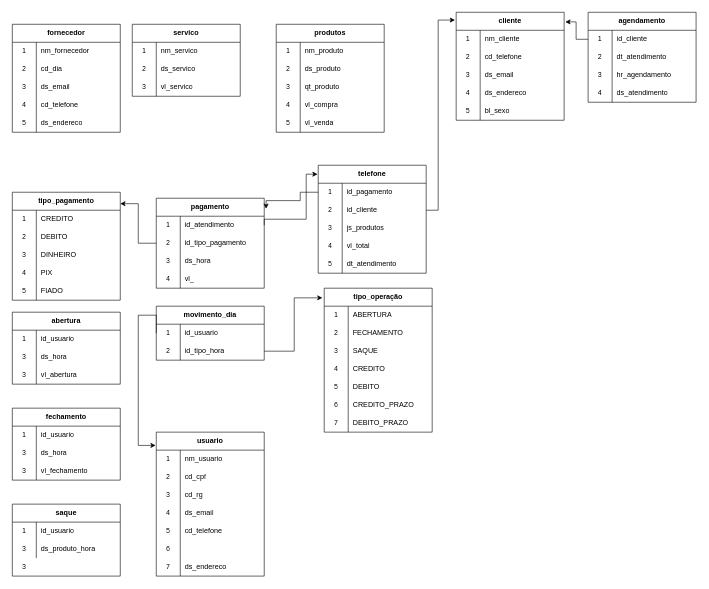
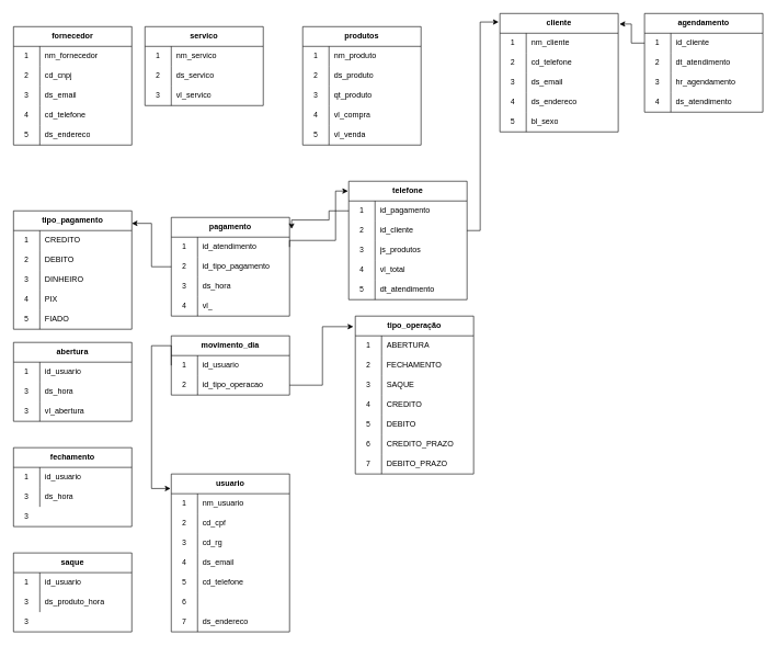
- <mxCell id="29" value="cd_dia" style="shape=partialRectangle;html=1;whiteSpace=wrap;connectable=0;fillColor=none;top=0;left=0;bottom=0;right=0;align=left;spacingLeft=6;overflow=hidden;" parent="27" vertex="1"><mxGeometry x="40" width="140" height="30" as="geometry" /></mxCell>
+ <mxCell id="29" value="cd_cnpj" style="shape=partialRectangle;html=1;whiteSpace=wrap;connectable=0;fillColor=none;top=0;left=0;bottom=0;right=0;align=left;spacingLeft=6;overflow=hidden;" parent="27" vertex="1"><mxGeometry x="40" width="140" height="30" as="geometry" /></mxCell>
- <mxCell id="179" value="id_tipo_hora" style="shape=partialRectangle;html=1;whiteSpace=wrap;connectable=0;fillColor=none;top=0;left=0;bottom=0;right=0;align=left;spacingLeft=6;overflow=hidden;" parent="177" vertex="1"><mxGeometry x="40" width="140" height="30" as="geometry" /></mxCell>
+ <mxCell id="179" value="id_tipo_operacao" style="shape=partialRectangle;html=1;whiteSpace=wrap;connectable=0;fillColor=none;top=0;left=0;bottom=0;right=0;align=left;spacingLeft=6;overflow=hidden;" parent="177" vertex="1"><mxGeometry x="40" width="140" height="30" as="geometry" /></mxCell>
- <mxCell id="163" value="vl_fechamento" style="shape=partialRectangle;html=1;whiteSpace=wrap;connectable=0;fillColor=none;top=0;left=0;bottom=0;right=0;align=left;spacingLeft=6;overflow=hidden;" parent="161" vertex="1"><mxGeometry x="40" width="140" height="30" as="geometry" /></mxCell>
